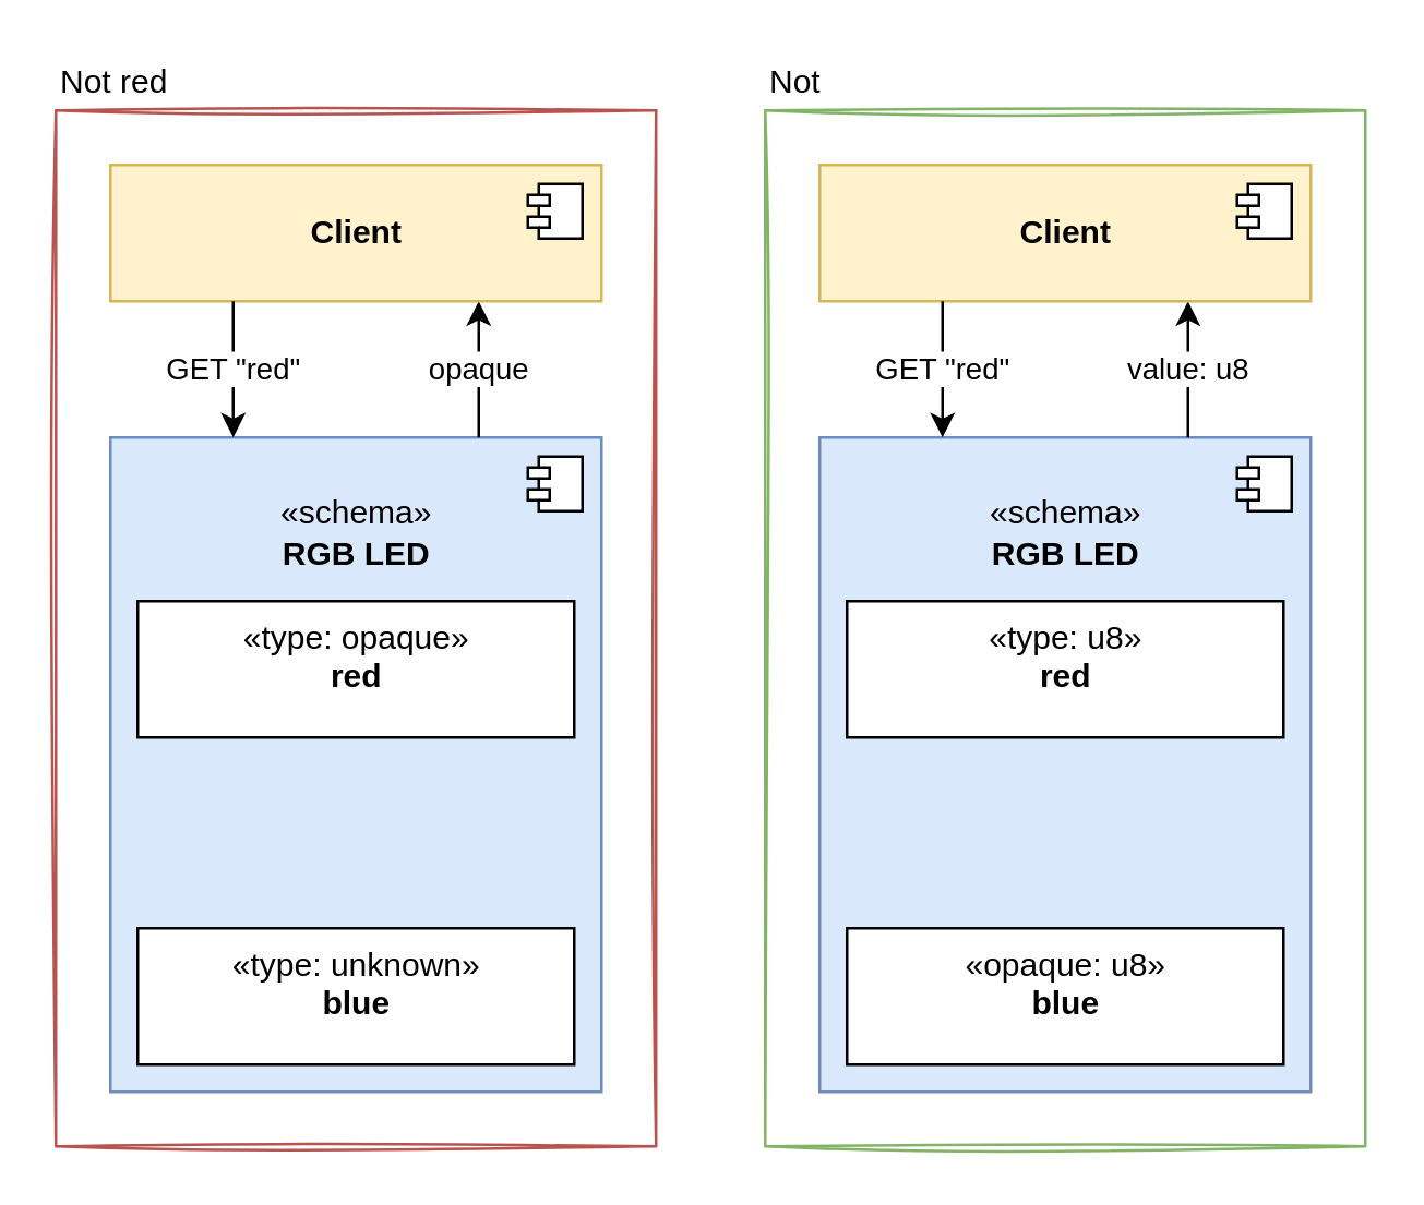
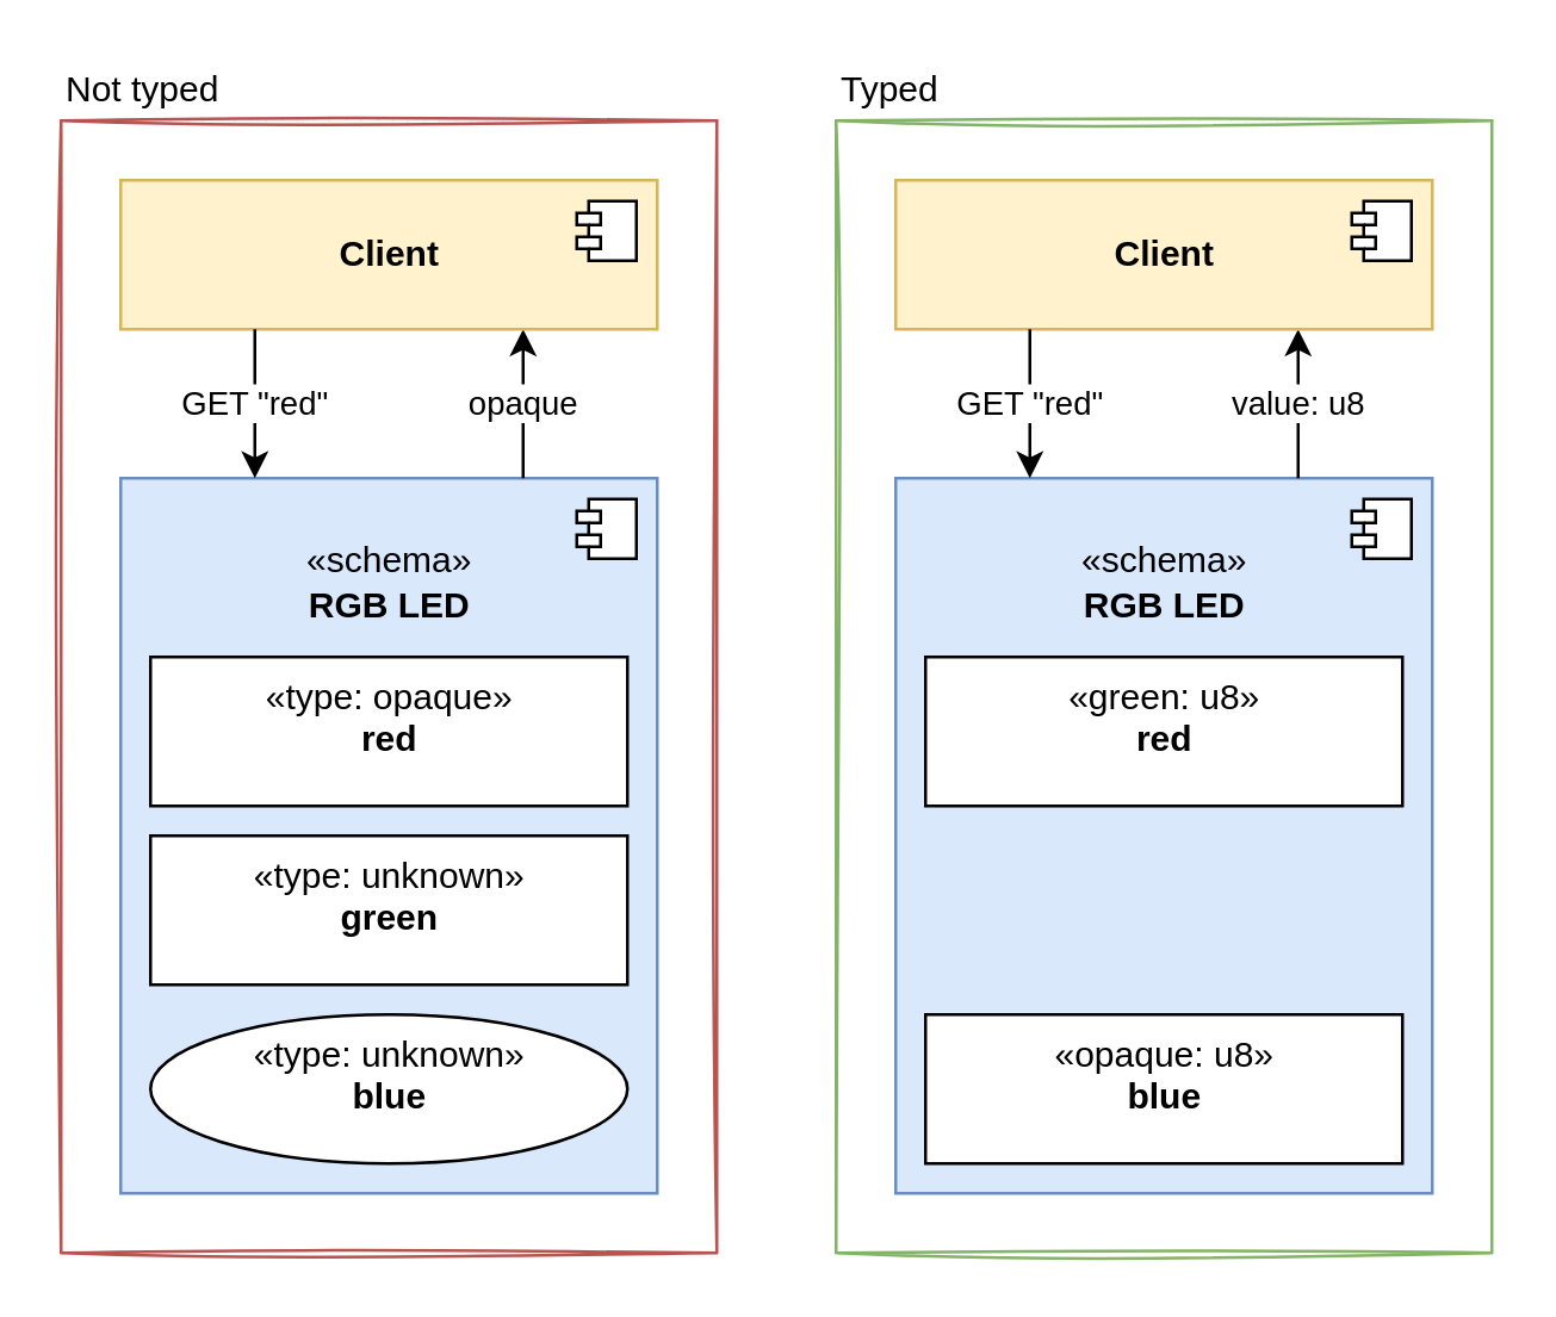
- <mxCell id="21" value="Not red" style="text;html=1;align=left;verticalAlign=middle;resizable=0;points=[];autosize=1;strokeColor=none;fillColor=none;sketch=0;" parent="1" vertex="1"><mxGeometry x="20" y="20" width="70" height="20" as="geometry" /></mxCell>
+ <mxCell id="21" value="Not typed" style="text;html=1;align=left;verticalAlign=middle;resizable=0;points=[];autosize=1;strokeColor=none;fillColor=none;sketch=0;" parent="1" vertex="1"><mxGeometry x="20" y="20" width="70" height="20" as="geometry" /></mxCell>
- <mxCell id="22" value="Not" style="text;html=1;align=left;verticalAlign=middle;resizable=0;points=[];autosize=1;strokeColor=none;fillColor=none;sketch=0;" parent="1" vertex="1"><mxGeometry x="280" y="20" width="50" height="20" as="geometry" /></mxCell>
+ <mxCell id="22" value="Typed" style="text;html=1;align=left;verticalAlign=middle;resizable=0;points=[];autosize=1;strokeColor=none;fillColor=none;sketch=0;" parent="1" vertex="1"><mxGeometry x="280" y="20" width="50" height="20" as="geometry" /></mxCell>
- <mxCell id="5" value="«type: u8»&lt;br&gt;&lt;b&gt;red&lt;/b&gt;" style="html=1;dropTarget=0;verticalAlign=top;sketch=0;" parent="2" vertex="1"><mxGeometry x="30" y="180" width="160" height="50" as="geometry" /></mxCell>
+ <mxCell id="5" value="«green: u8»&lt;br&gt;&lt;b&gt;red&lt;/b&gt;" style="html=1;dropTarget=0;verticalAlign=top;sketch=0;" parent="2" vertex="1"><mxGeometry x="30" y="180" width="160" height="50" as="geometry" /></mxCell>
+ <mxCell id="15" value="«type: unknown»&lt;br&gt;&lt;b&gt;green&lt;/b&gt;" style="html=1;dropTarget=0;verticalAlign=top;sketch=0;" parent="11" vertex="1"><mxGeometry x="30" y="240" width="160" height="50" as="geometry" /></mxCell>
- <mxCell id="16" value="«type: unknown»&lt;br&gt;&lt;b&gt;blue&lt;/b&gt;" style="html=1;dropTarget=0;verticalAlign=top;sketch=0;" parent="11" vertex="1"><mxGeometry x="30" y="300" width="160" height="50" as="geometry" /></mxCell>
+ <mxCell id="16" value="«type: unknown»&lt;br&gt;&lt;b&gt;blue&lt;/b&gt;" style="ellipse;html=1;dropTarget=0;verticalAlign=top;sketch=0;" parent="11" vertex="1"><mxGeometry x="30" y="300" width="160" height="50" as="geometry" /></mxCell>
